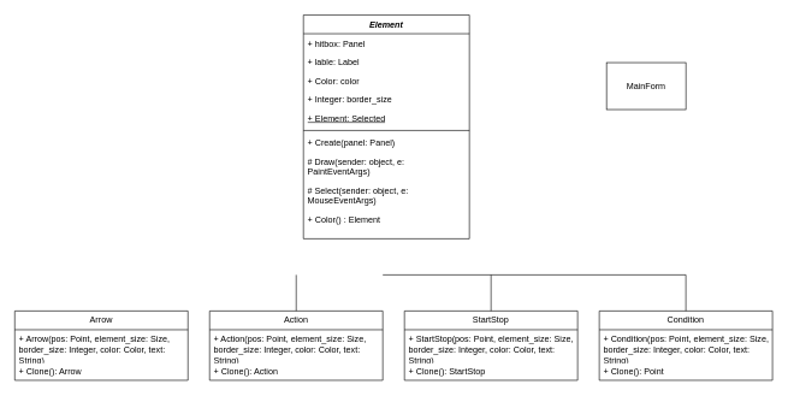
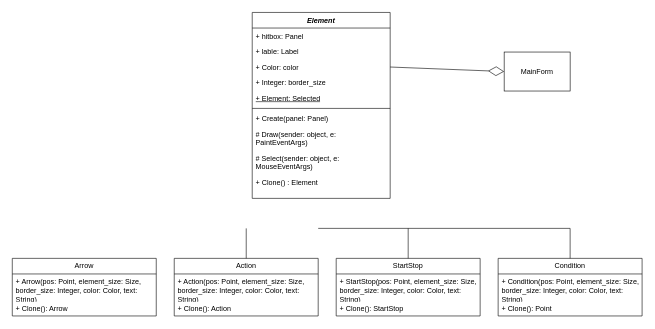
+ <mxCell id="30" value="" style="endArrow=diamondThin;endFill=0;endSize=24;html=1;rounded=0;exitX=1;exitY=0.5;exitDx=0;exitDy=0;entryX=0;entryY=0.5;entryDx=0;entryDy=0;" edge="1" parent="1" source="8" target="29"><mxGeometry width="160" relative="1" as="geometry"><mxPoint x="170" y="270" as="sourcePoint" /><mxPoint x="750" y="130" as="targetPoint" /></mxGeometry></mxCell>
- <mxCell id="15" value="+ Color() : Element" style="text;strokeColor=none;fillColor=none;align=left;verticalAlign=top;spacingLeft=4;spacingRight=4;overflow=hidden;rotatable=0;points=[[0,0.5],[1,0.5]];portConstraint=eastwest;whiteSpace=wrap;html=1;" vertex="1" parent="5"><mxGeometry y="270" width="230" height="40" as="geometry" /></mxCell>
+ <mxCell id="15" value="+ Clone() : Element" style="text;strokeColor=none;fillColor=none;align=left;verticalAlign=top;spacingLeft=4;spacingRight=4;overflow=hidden;rotatable=0;points=[[0,0.5],[1,0.5]];portConstraint=eastwest;whiteSpace=wrap;html=1;" vertex="1" parent="5"><mxGeometry y="270" width="230" height="40" as="geometry" /></mxCell>
